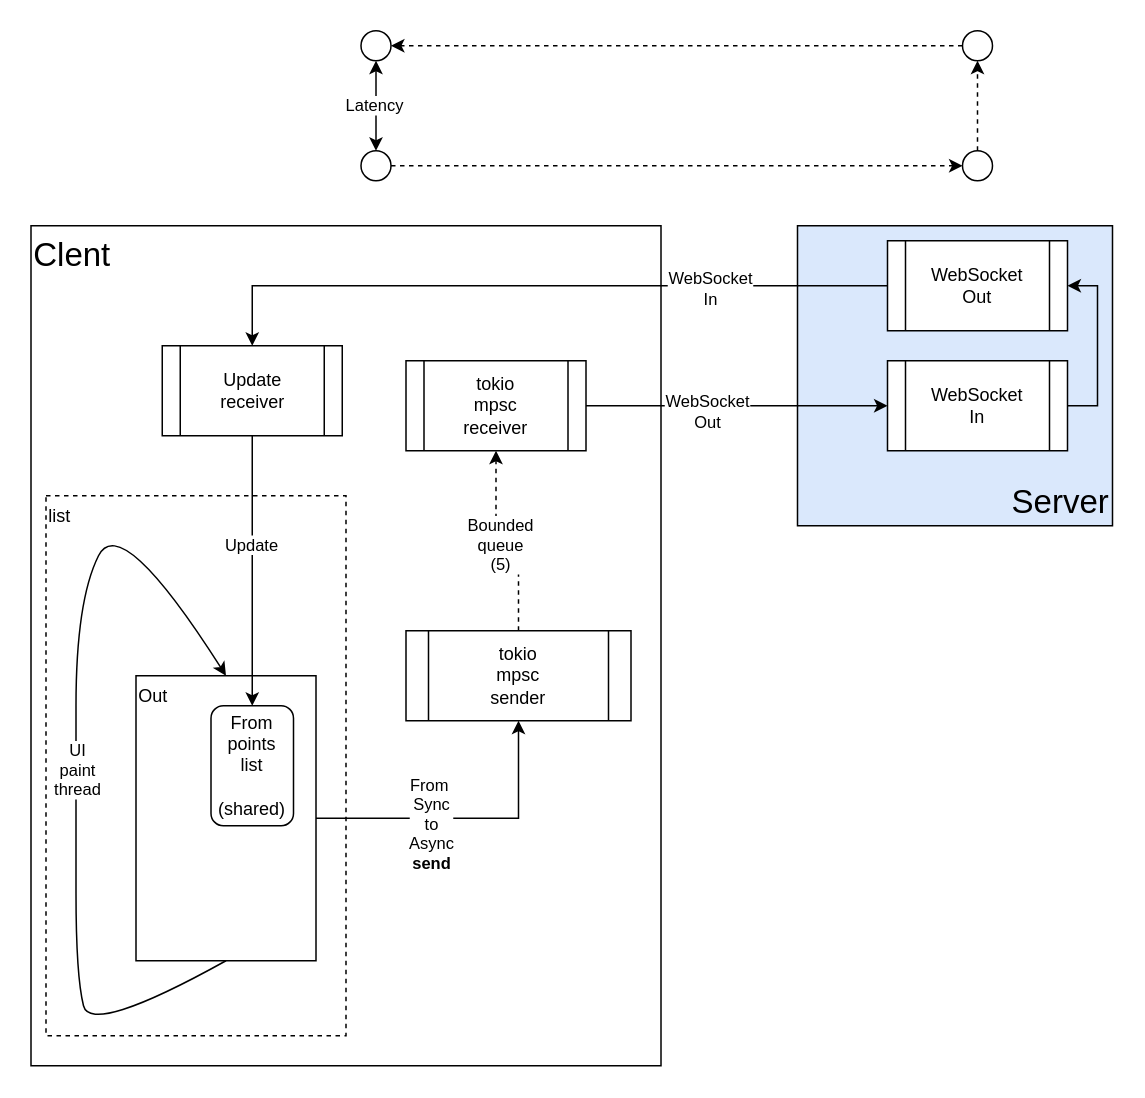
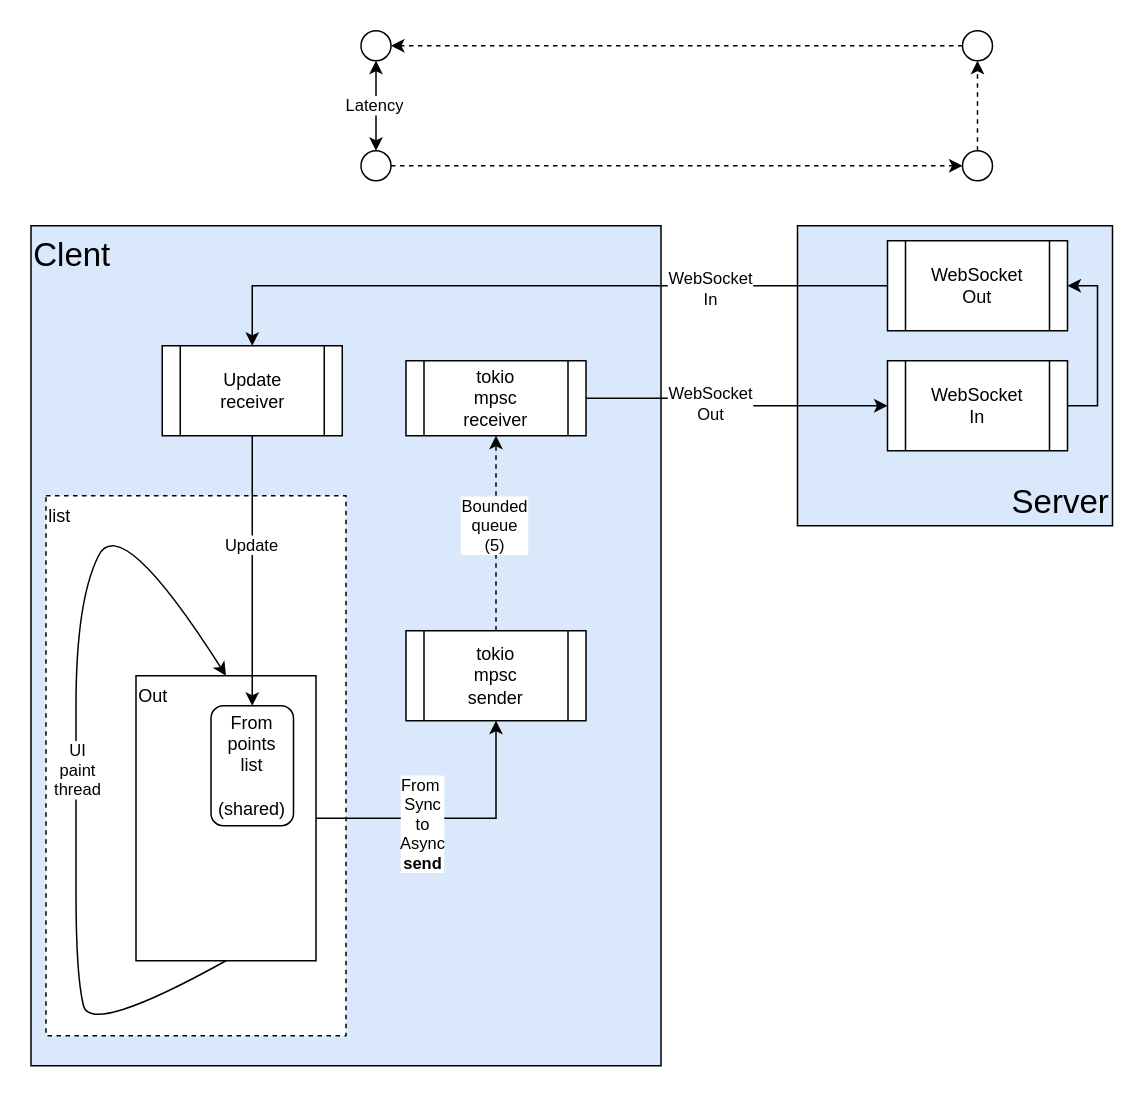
- <mxCell id="3" value="Clent" style="rounded=0;whiteSpace=wrap;html=1;align=left;verticalAlign=top;fontSize=22;" vertex="1" parent="1"><mxGeometry x="20" y="150" width="420" height="560" as="geometry" /></mxCell>
+ <mxCell id="3" value="Clent" style="rounded=0;whiteSpace=wrap;html=1;align=left;verticalAlign=top;fontSize=22;fillColor=#dae8fc;" vertex="1" parent="1"><mxGeometry x="20" y="150" width="420" height="560" as="geometry" /></mxCell>
- <mxCell id="11" value="&lt;div&gt;tokio&lt;/div&gt;&lt;div&gt;mpsc&lt;/div&gt;&lt;div&gt;receiver&lt;br&gt;&lt;/div&gt;" style="shape=process;whiteSpace=wrap;html=1;backgroundOutline=1;" vertex="1" parent="1"><mxGeometry x="270" y="240" width="120" height="60" as="geometry" /></mxCell>
+ <mxCell id="11" value="&lt;div&gt;tokio&lt;/div&gt;&lt;div&gt;mpsc&lt;/div&gt;&lt;div&gt;receiver&lt;br&gt;&lt;/div&gt;" style="shape=process;whiteSpace=wrap;html=1;backgroundOutline=1;" vertex="1" parent="1"><mxGeometry x="270" y="240" width="120" height="50" as="geometry" /></mxCell>
- <mxCell id="10" value="&lt;div&gt;tokio&lt;/div&gt;&lt;div&gt;mpsc&lt;/div&gt;&lt;div&gt;sender&lt;br&gt;&lt;/div&gt;" style="shape=process;whiteSpace=wrap;html=1;backgroundOutline=1;" vertex="1" parent="1"><mxGeometry x="270" y="420" width="150" height="60" as="geometry" /></mxCell>
+ <mxCell id="10" value="&lt;div&gt;tokio&lt;/div&gt;&lt;div&gt;mpsc&lt;/div&gt;&lt;div&gt;sender&lt;br&gt;&lt;/div&gt;" style="shape=process;whiteSpace=wrap;html=1;backgroundOutline=1;" vertex="1" parent="1"><mxGeometry x="270" y="420" width="120" height="60" as="geometry" /></mxCell>
